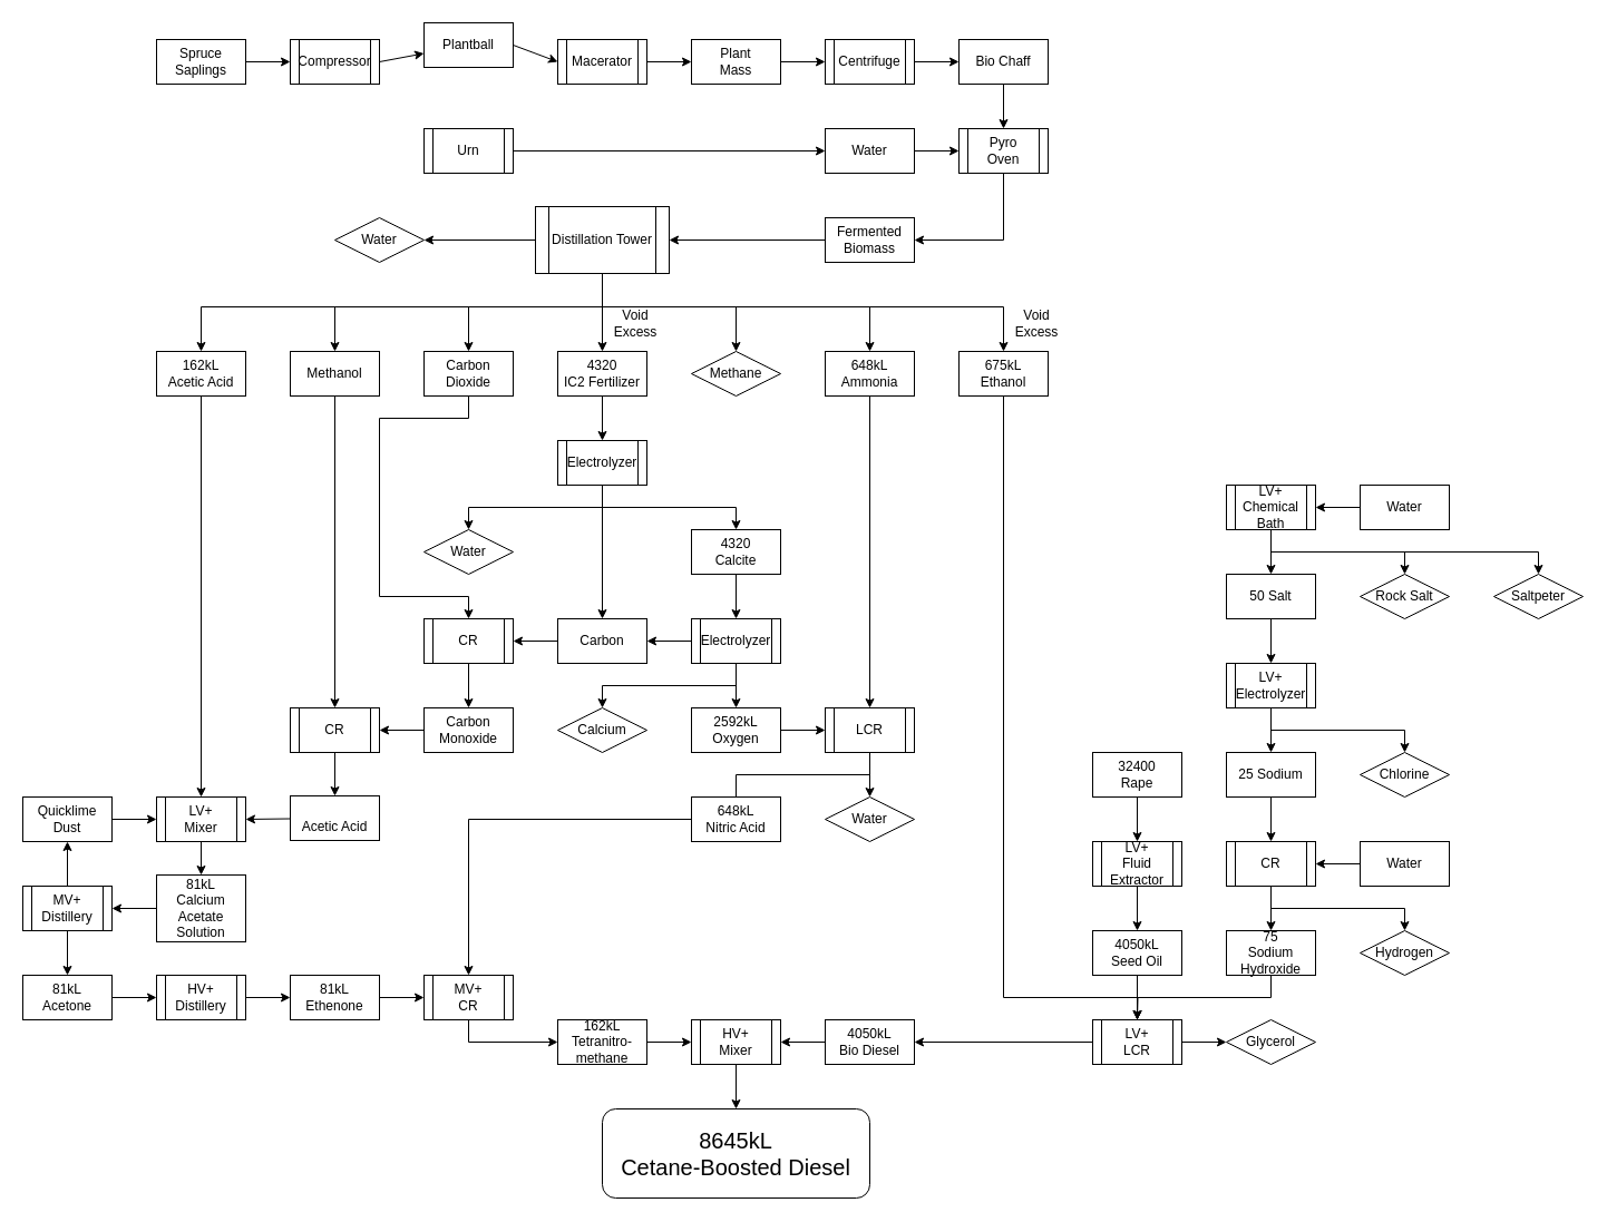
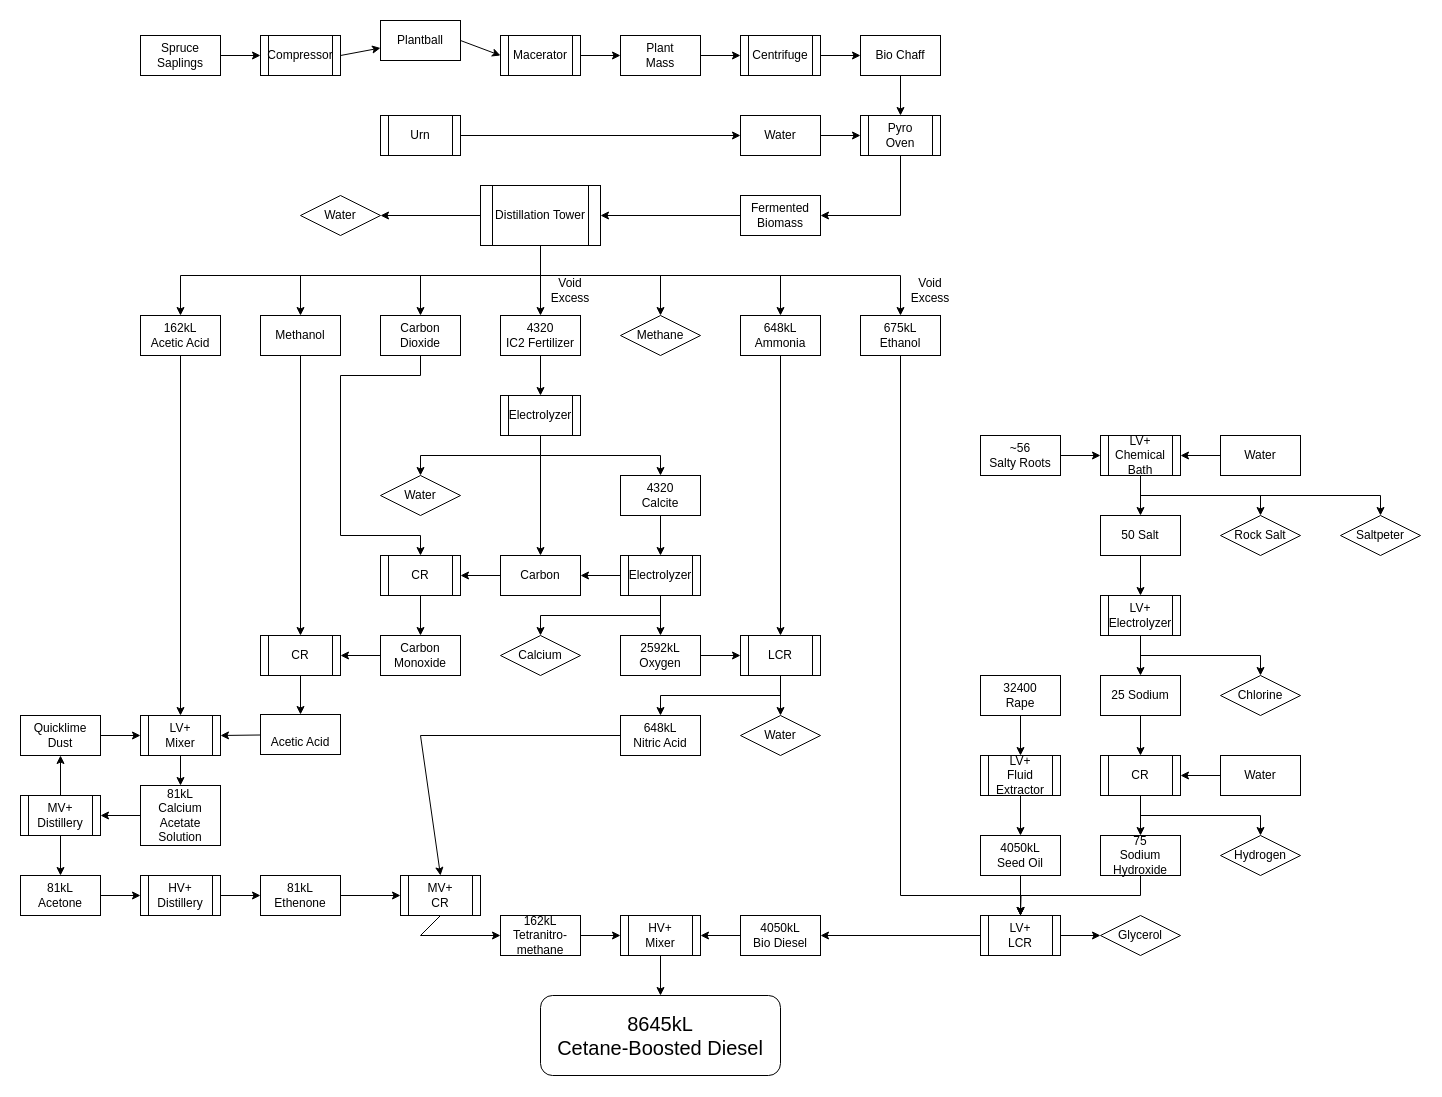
+ <mxCell id="102" value="~56&lt;br&gt;Salty Roots" style="rounded=0;whiteSpace=wrap;html=1;" vertex="1" parent="1"><mxGeometry x="980" y="435" width="80" height="40" as="geometry" /></mxCell>
+ <mxCell id="103" value="" style="endArrow=classic;html=1;rounded=0;exitX=1;exitY=0.5;exitDx=0;exitDy=0;entryX=0;entryY=0.5;entryDx=0;entryDy=0;" edge="1" parent="1" source="102" target="104"><mxGeometry width="50" height="50" relative="1" as="geometry"><mxPoint x="840" y="535" as="sourcePoint" /><mxPoint x="1180" y="435" as="targetPoint" /></mxGeometry></mxCell>
- <mxCell id="63" value="" style="endArrow=none;html=1;rounded=0;entryX=0.5;entryY=0;entryDx=0;entryDy=0;exitX=0.5;exitY=1;exitDx=0;exitDy=0;" edge="1" parent="1" source="60" target="61"><mxGeometry width="50" height="50" relative="1" as="geometry"><mxPoint x="820" y="695" as="sourcePoint" /><mxPoint x="570" y="615" as="targetPoint" /><Array as="points"><mxPoint x="780" y="695" /><mxPoint x="660" y="695" /></Array></mxGeometry></mxCell>
+ <mxCell id="63" value="" style="endArrow=classic;html=1;rounded=0;entryX=0.5;entryY=0;entryDx=0;entryDy=0;exitX=0.5;exitY=1;exitDx=0;exitDy=0;" edge="1" parent="1" source="60" target="61"><mxGeometry width="50" height="50" relative="1" as="geometry"><mxPoint x="820" y="695" as="sourcePoint" /><mxPoint x="570" y="615" as="targetPoint" /><Array as="points"><mxPoint x="780" y="695" /><mxPoint x="660" y="695" /></Array></mxGeometry></mxCell>
- <mxCell id="91" value="MV+&lt;br&gt;CR" style="shape=process;whiteSpace=wrap;html=1;backgroundOutline=1;" vertex="1" parent="1"><mxGeometry x="380" y="875" width="80" height="40" as="geometry" /></mxCell>
+ <mxCell id="91" value="MV+&lt;br&gt;CR" style="shape=process;whiteSpace=wrap;html=1;backgroundOutline=1;" vertex="1" parent="1"><mxGeometry x="400" y="875" width="80" height="40" as="geometry" /></mxCell>
